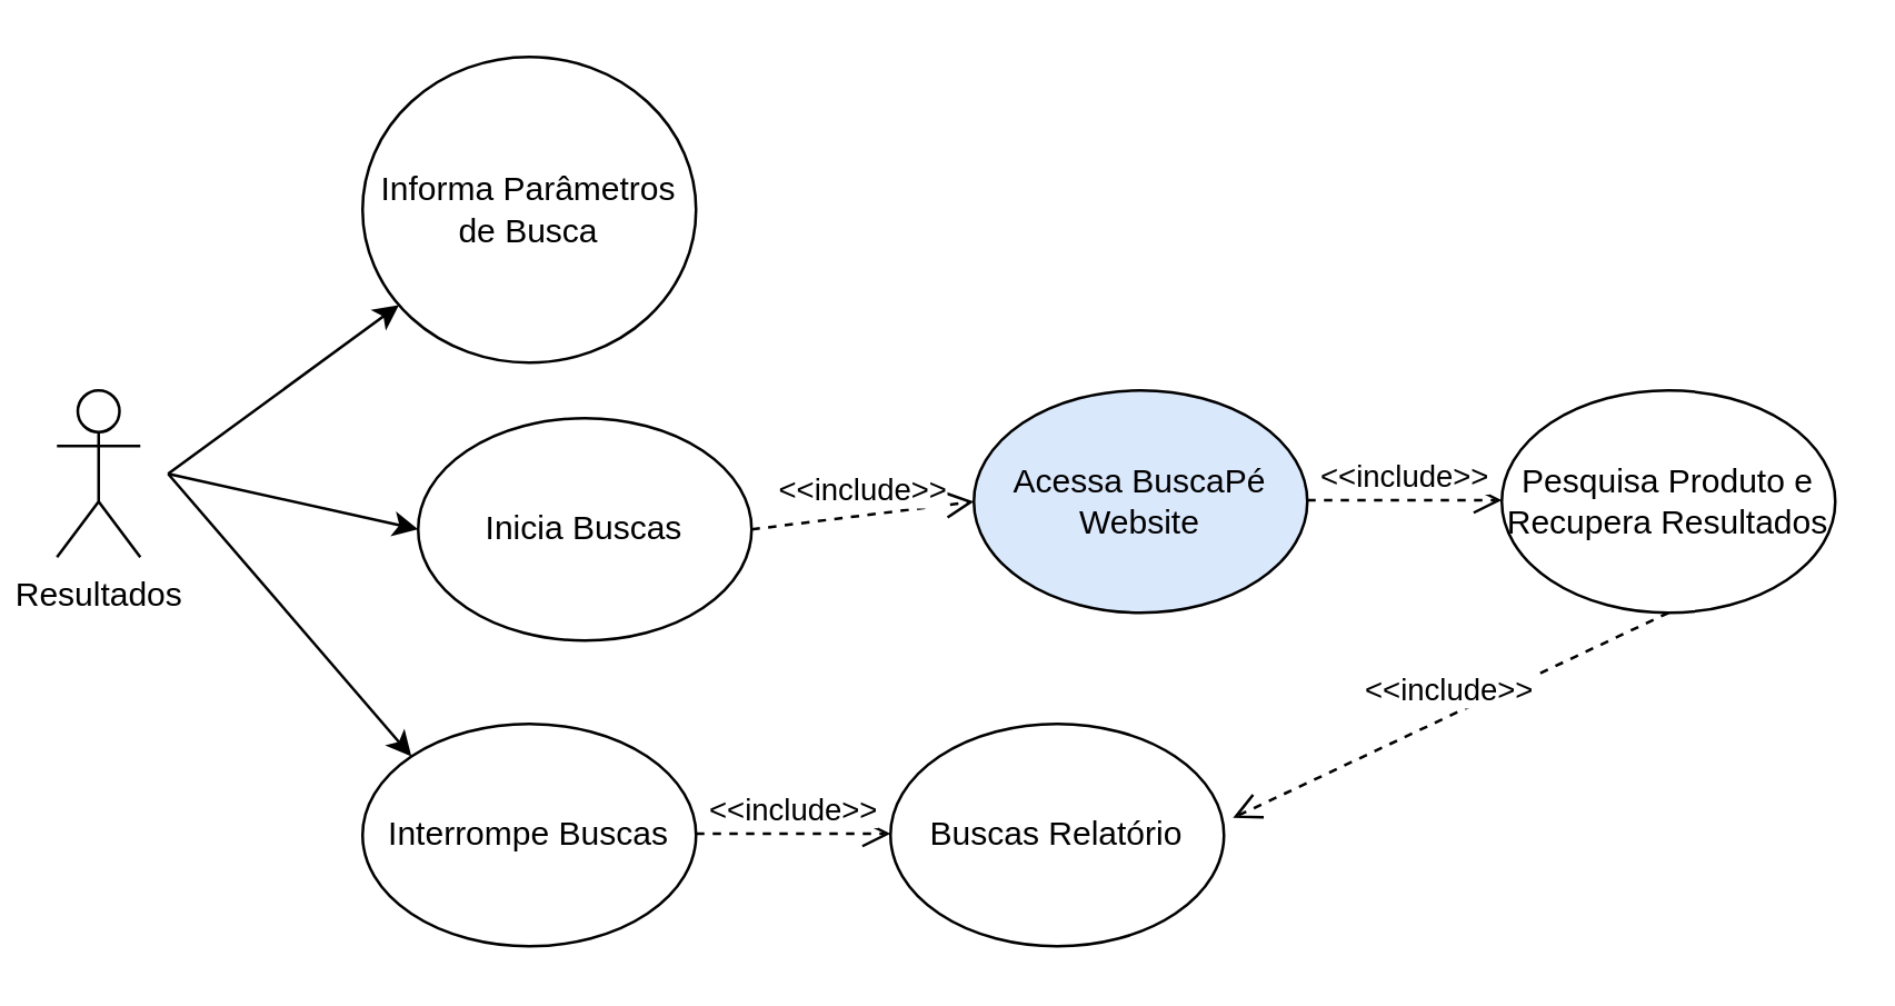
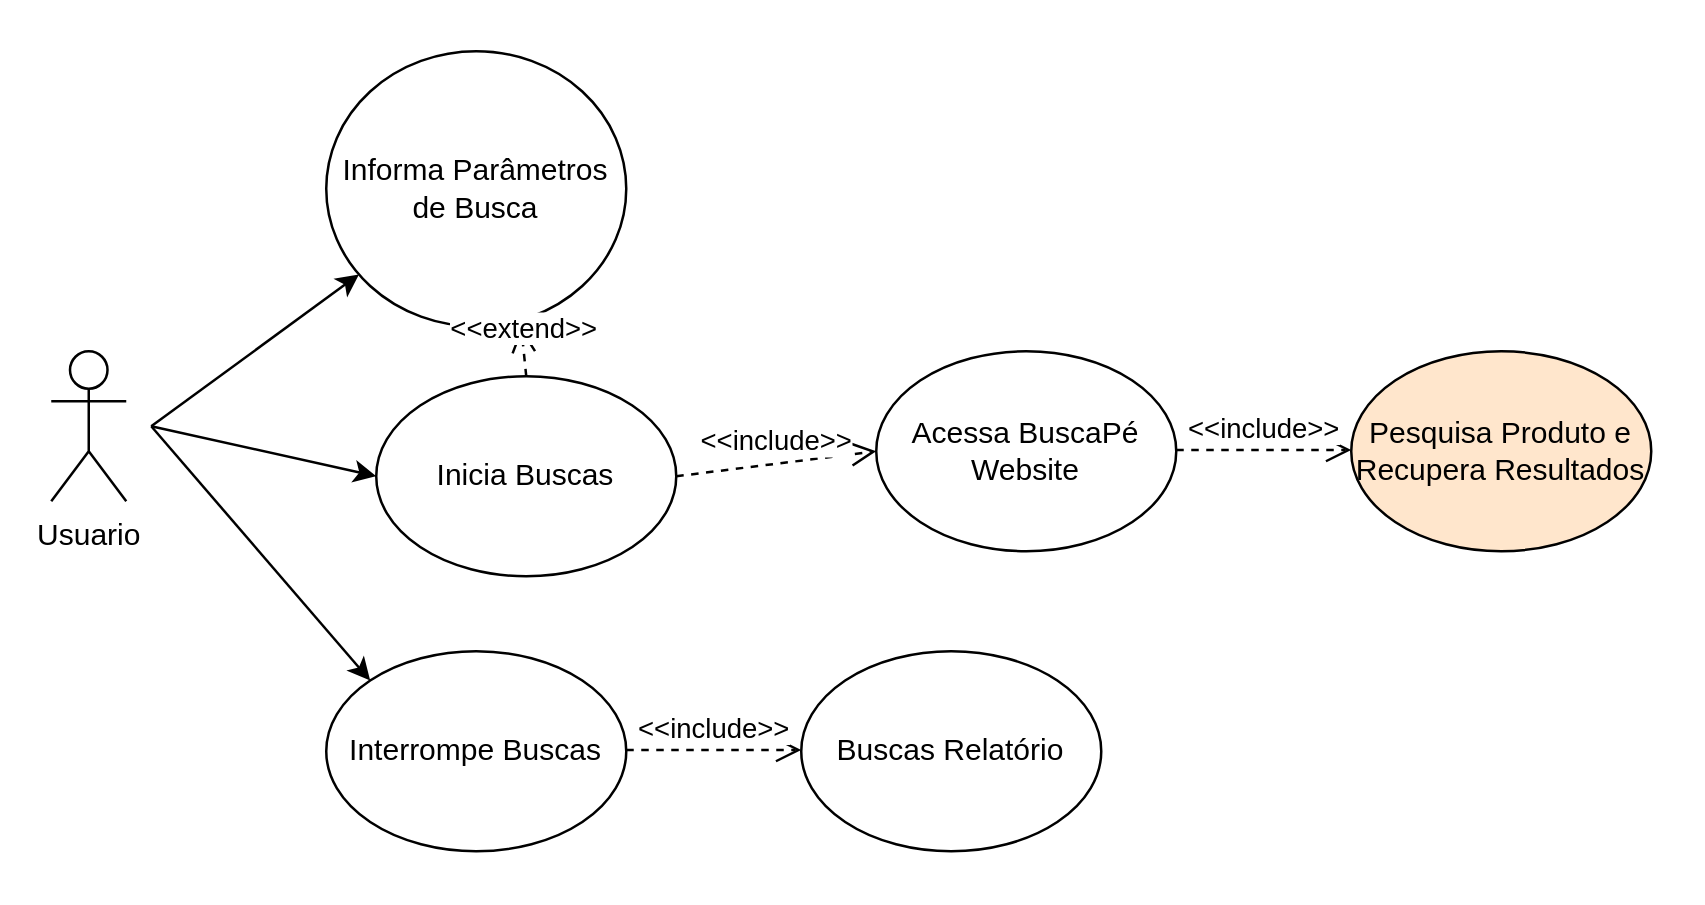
+ <mxCell id="16" value="&amp;lt;&amp;lt;extend&amp;gt;&amp;gt;" style="html=1;verticalAlign=bottom;endArrow=open;dashed=1;endSize=8;exitX=0.5;exitY=0;exitDx=0;exitDy=0;entryX=0.65;entryY=1.003;entryDx=0;entryDy=0;entryPerimeter=0;" edge="1" parent="1" source="4" target="3"><mxGeometry relative="1" as="geometry"><mxPoint x="430" y="100" as="sourcePoint" /><mxPoint x="500" y="100" as="targetPoint" /></mxGeometry></mxCell>
- <mxCell id="10" value="Acessa BuscaPé&lt;br&gt;Website" style="ellipse;whiteSpace=wrap;html=1;fillColor=#dae8fc;" vertex="1" parent="1"><mxGeometry x="350" y="140" width="120" height="80" as="geometry" /></mxCell>
+ <mxCell id="10" value="Acessa BuscaPé&lt;br&gt;Website" style="ellipse;whiteSpace=wrap;html=1;" vertex="1" parent="1"><mxGeometry x="350" y="140" width="120" height="80" as="geometry" /></mxCell>
- <mxCell id="14" value="Pesquisa Produto e Recupera Resultados" style="ellipse;whiteSpace=wrap;html=1;" vertex="1" parent="1"><mxGeometry x="540" y="140" width="120" height="80" as="geometry" /></mxCell>
+ <mxCell id="14" value="Pesquisa Produto e Recupera Resultados" style="ellipse;whiteSpace=wrap;html=1;fillColor=#ffe6cc;" vertex="1" parent="1"><mxGeometry x="540" y="140" width="120" height="80" as="geometry" /></mxCell>
- <mxCell id="2" value="Resultados&lt;br&gt;" style="shape=umlActor;verticalLabelPosition=bottom;labelBackgroundColor=#ffffff;verticalAlign=top;html=1;outlineConnect=0;" vertex="1" parent="1"><mxGeometry x="20" y="140" width="30" height="60" as="geometry" /></mxCell>
+ <mxCell id="2" value="Usuario&lt;br&gt;" style="shape=umlActor;verticalLabelPosition=bottom;labelBackgroundColor=#ffffff;verticalAlign=top;html=1;outlineConnect=0;" vertex="1" parent="1"><mxGeometry x="20" y="140" width="30" height="60" as="geometry" /></mxCell>
- <mxCell id="15" value="&amp;lt;&amp;lt;include&amp;gt;&amp;gt;" style="html=1;verticalAlign=bottom;endArrow=open;dashed=1;endSize=8;exitX=0.5;exitY=1;exitDx=0;exitDy=0;entryX=1.027;entryY=0.423;entryDx=0;entryDy=0;entryPerimeter=0;" edge="1" parent="1" source="14" target="12"><mxGeometry relative="1" as="geometry"><mxPoint x="520" y="270" as="sourcePoint" /><mxPoint x="590" y="270" as="targetPoint" /></mxGeometry></mxCell>
